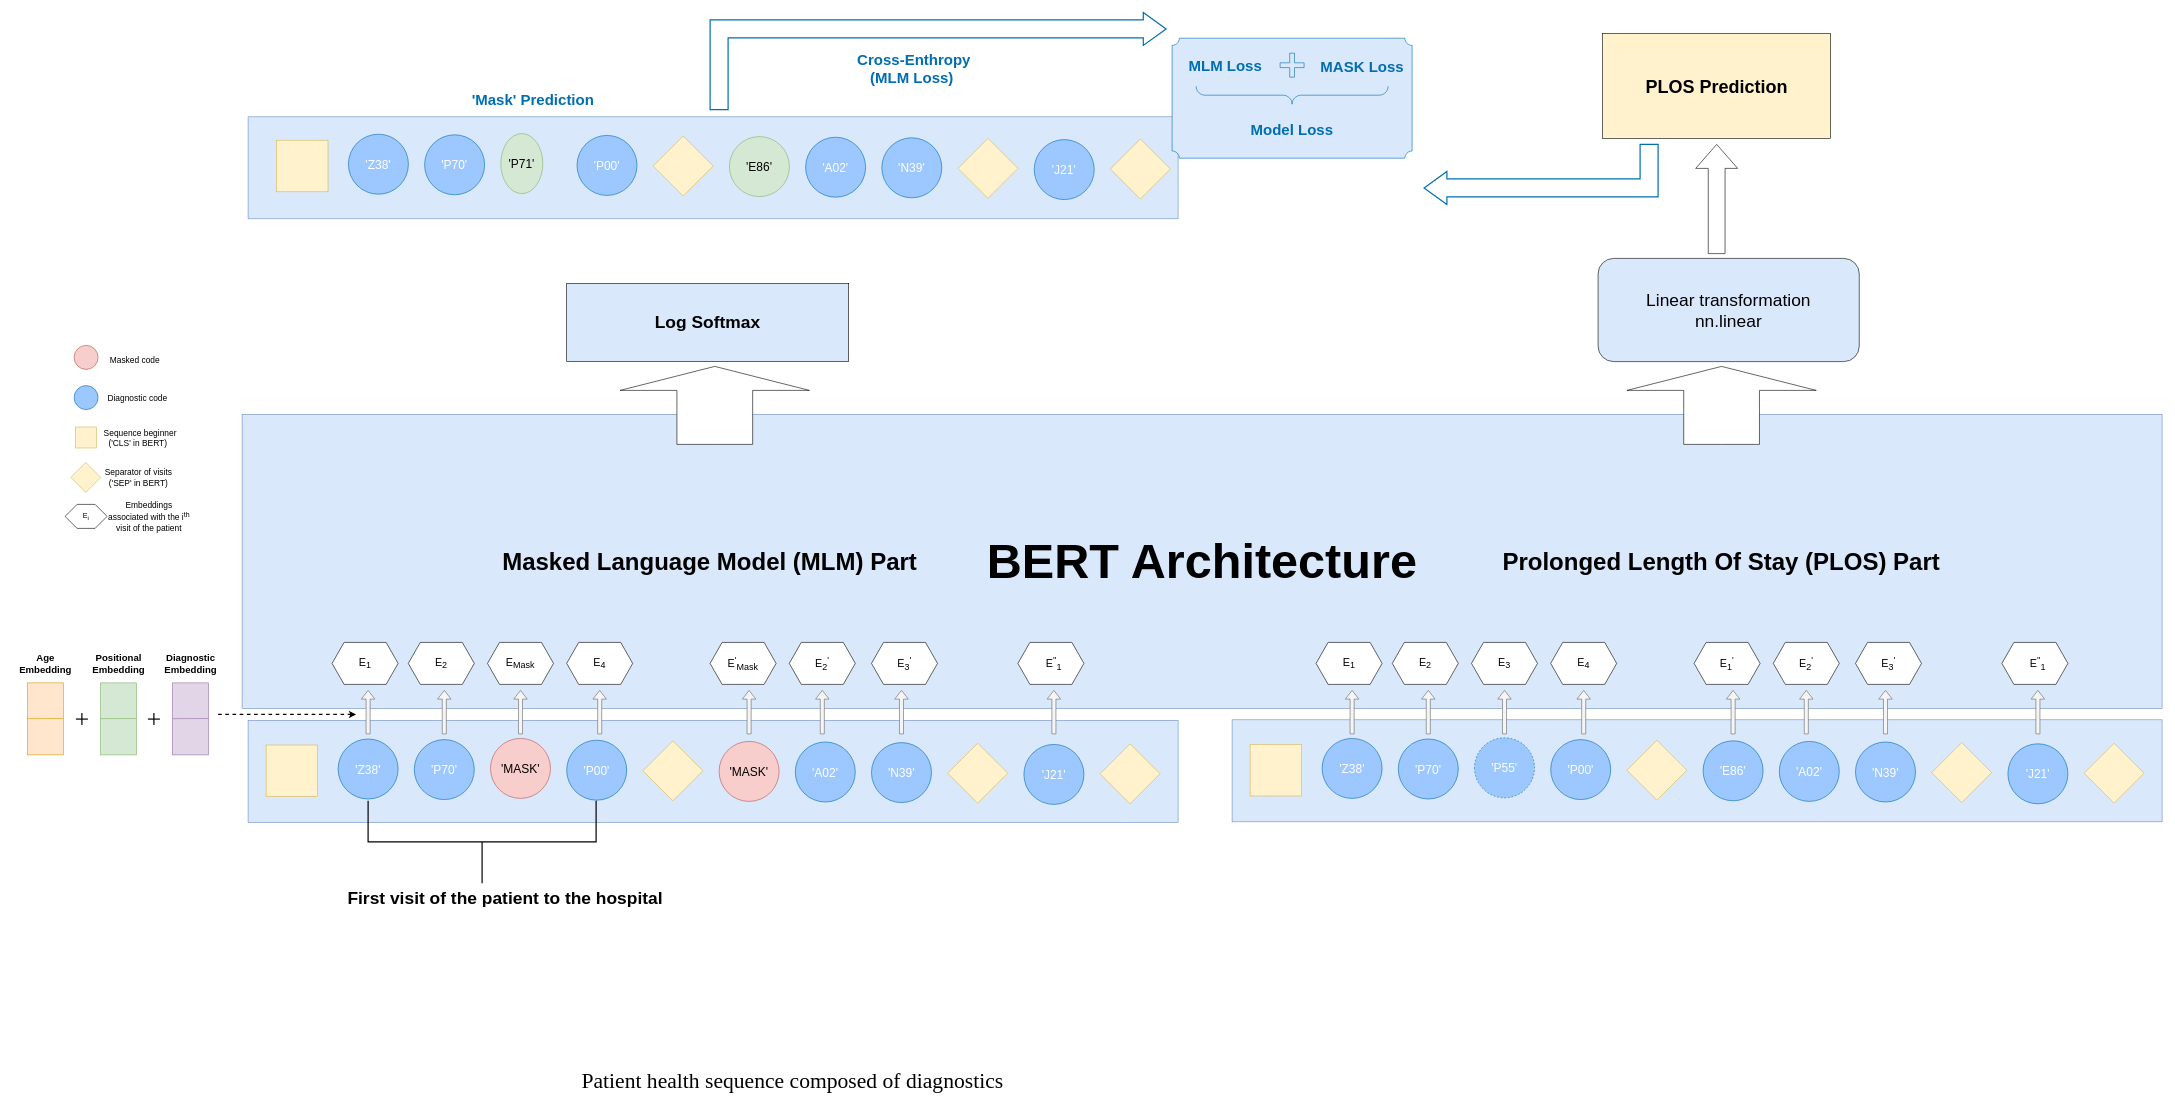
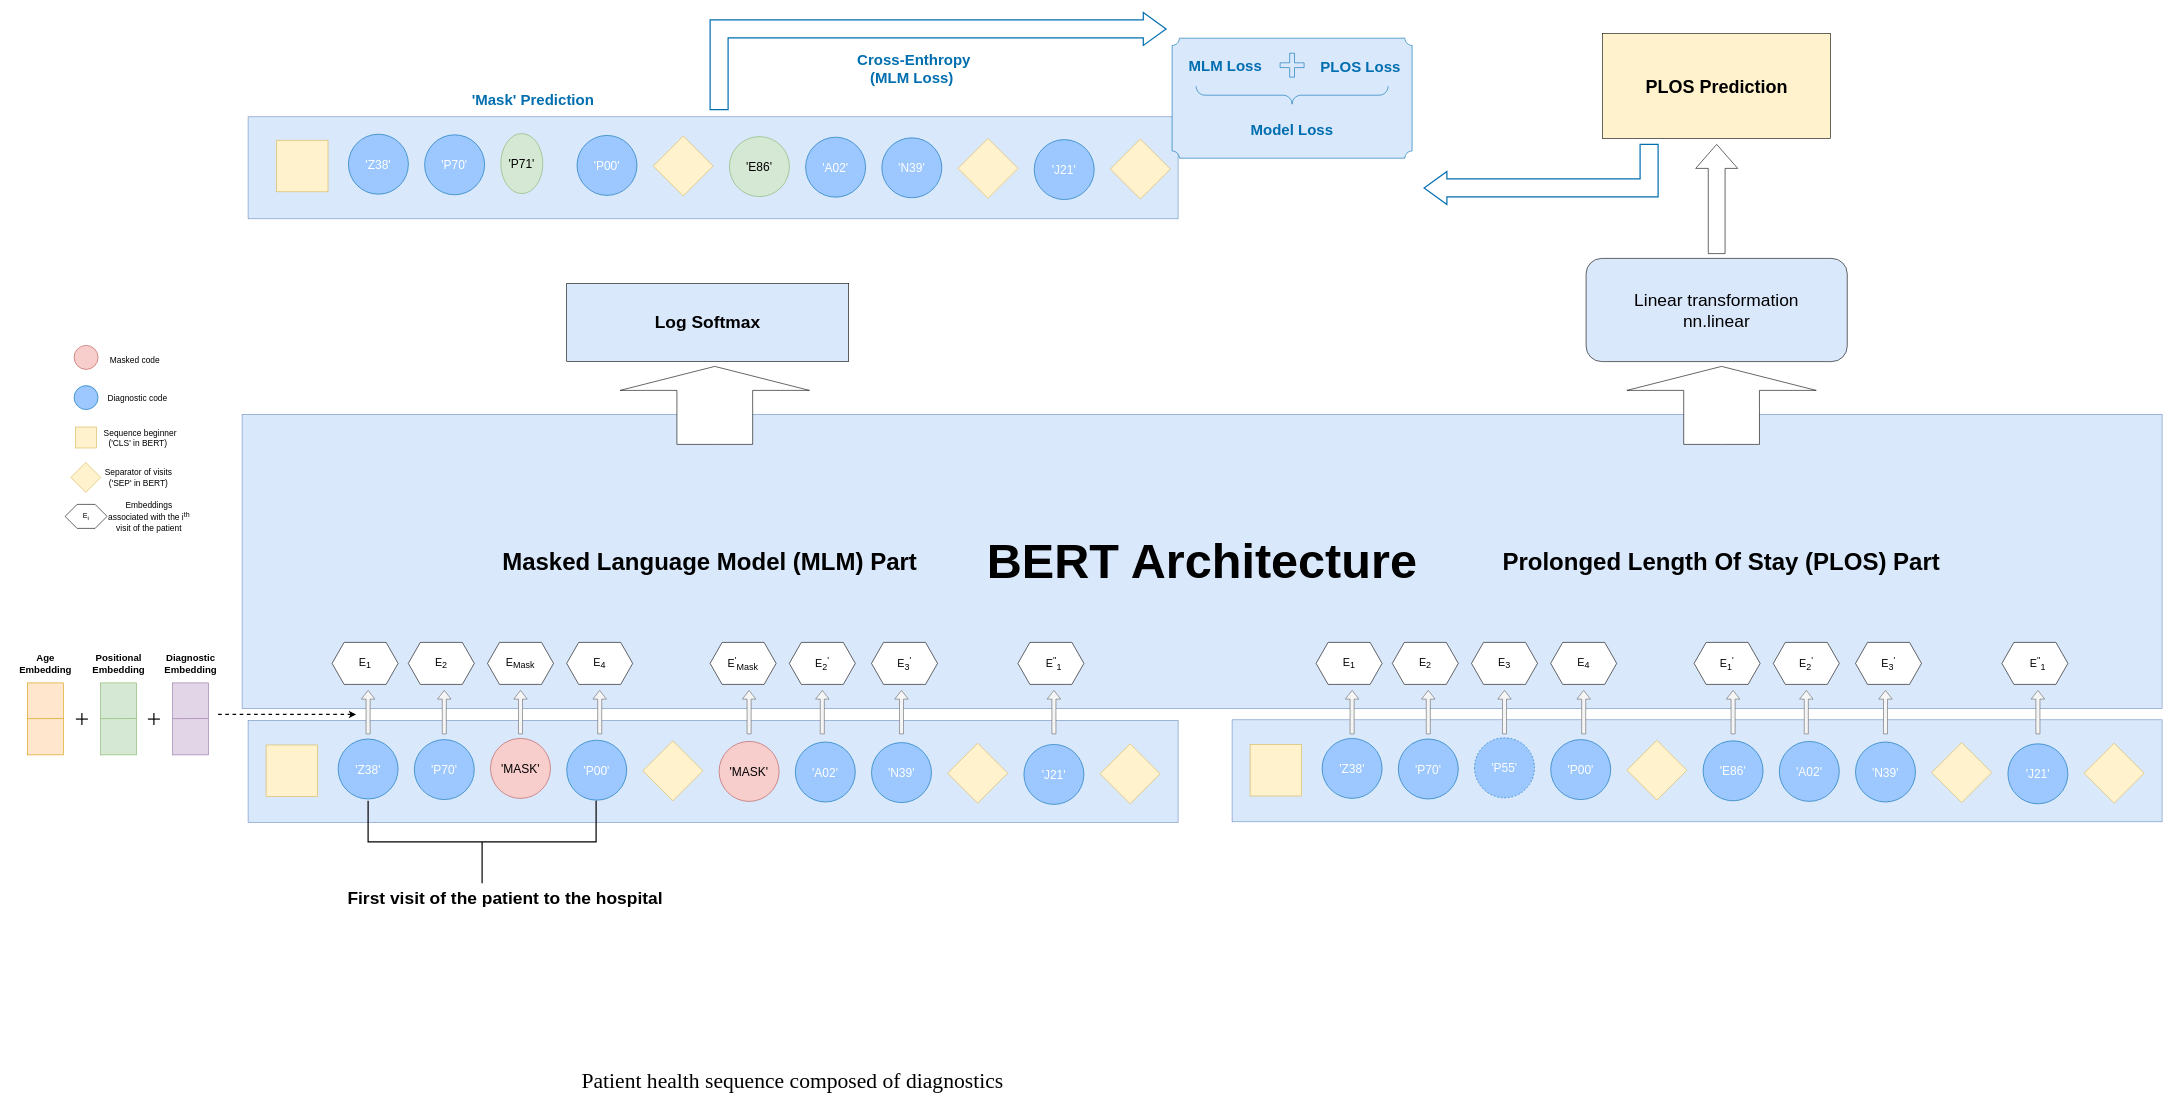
- <mxCell id="130" value="&lt;div style=&quot;font-size: 25px;&quot;&gt;&lt;font style=&quot;font-size: 25px;&quot; color=&quot;#006eaf&quot;&gt;&lt;b&gt;&lt;font style=&quot;font-size: 25px;&quot;&gt;&lt;font style=&quot;font-size: 25px;&quot;&gt;&lt;span style=&quot;white-space: pre;&quot;&gt;&#09;&lt;/span&gt;MASK Loss &lt;br&gt;&lt;/font&gt;&lt;/font&gt;&lt;/b&gt;&lt;/font&gt;&lt;/div&gt;&lt;div style=&quot;font-size: 25px;&quot;&gt;&lt;font color=&quot;#006eaf&quot;&gt;&lt;br&gt;&lt;/font&gt;&lt;/div&gt;" style="text;whiteSpace=wrap;html=1;" vertex="1" parent="1"><mxGeometry x="2143" y="88" width="320" height="35" as="geometry" /></mxCell>
+ <mxCell id="130" value="&lt;div style=&quot;font-size: 25px;&quot;&gt;&lt;font style=&quot;font-size: 25px;&quot; color=&quot;#006eaf&quot;&gt;&lt;b&gt;&lt;font style=&quot;font-size: 25px;&quot;&gt;&lt;font style=&quot;font-size: 25px;&quot;&gt;&lt;span style=&quot;white-space: pre;&quot;&gt;&#09;&lt;/span&gt;PLOS Loss &lt;br&gt;&lt;/font&gt;&lt;/font&gt;&lt;/b&gt;&lt;/font&gt;&lt;/div&gt;&lt;div style=&quot;font-size: 25px;&quot;&gt;&lt;font color=&quot;#006eaf&quot;&gt;&lt;br&gt;&lt;/font&gt;&lt;/div&gt;" style="text;whiteSpace=wrap;html=1;" vertex="1" parent="1"><mxGeometry x="2143" y="88" width="320" height="35" as="geometry" /></mxCell>
- <mxCell id="122" value="&lt;div style=&quot;font-size: 29px;&quot;&gt;&lt;font style=&quot;font-size: 29px;&quot;&gt;Linear transformation&lt;/font&gt;&lt;/div&gt;&lt;div style=&quot;font-size: 29px;&quot;&gt;&lt;font style=&quot;font-size: 29px;&quot;&gt;nn.linear&lt;br&gt; &lt;/font&gt;&lt;/div&gt;" style="rounded=1;whiteSpace=wrap;html=1;fillColor=#DAE8FC;" vertex="1" parent="1"><mxGeometry x="2663" y="430" width="435.25" height="172" as="geometry" /></mxCell>
+ <mxCell id="122" value="&lt;div style=&quot;font-size: 29px;&quot;&gt;&lt;font style=&quot;font-size: 29px;&quot;&gt;Linear transformation&lt;/font&gt;&lt;/div&gt;&lt;div style=&quot;font-size: 29px;&quot;&gt;&lt;font style=&quot;font-size: 29px;&quot;&gt;nn.linear&lt;br&gt; &lt;/font&gt;&lt;/div&gt;" style="rounded=1;whiteSpace=wrap;html=1;fillColor=#DAE8FC;" vertex="1" parent="1"><mxGeometry x="2643" y="430" width="435.25" height="172" as="geometry" /></mxCell>
